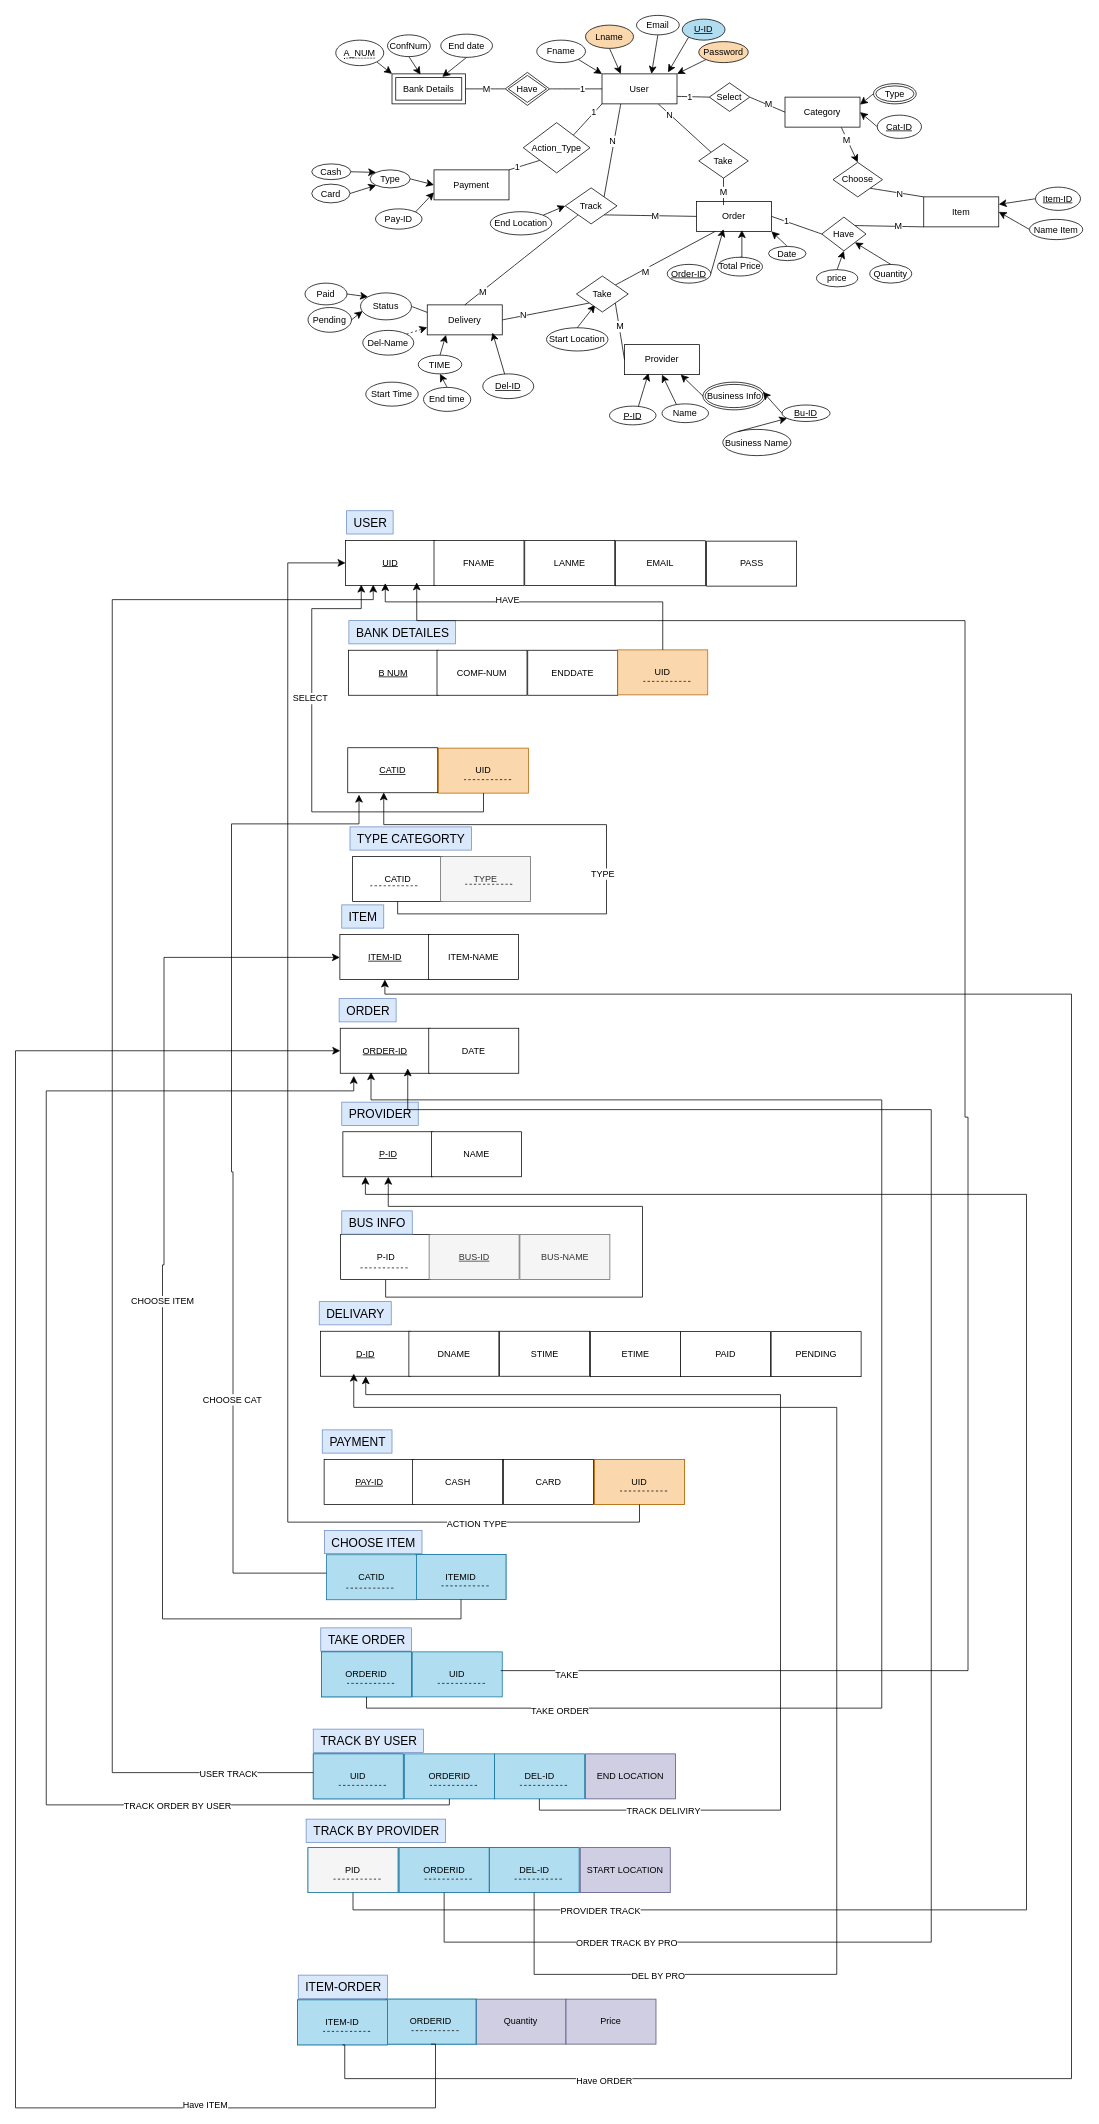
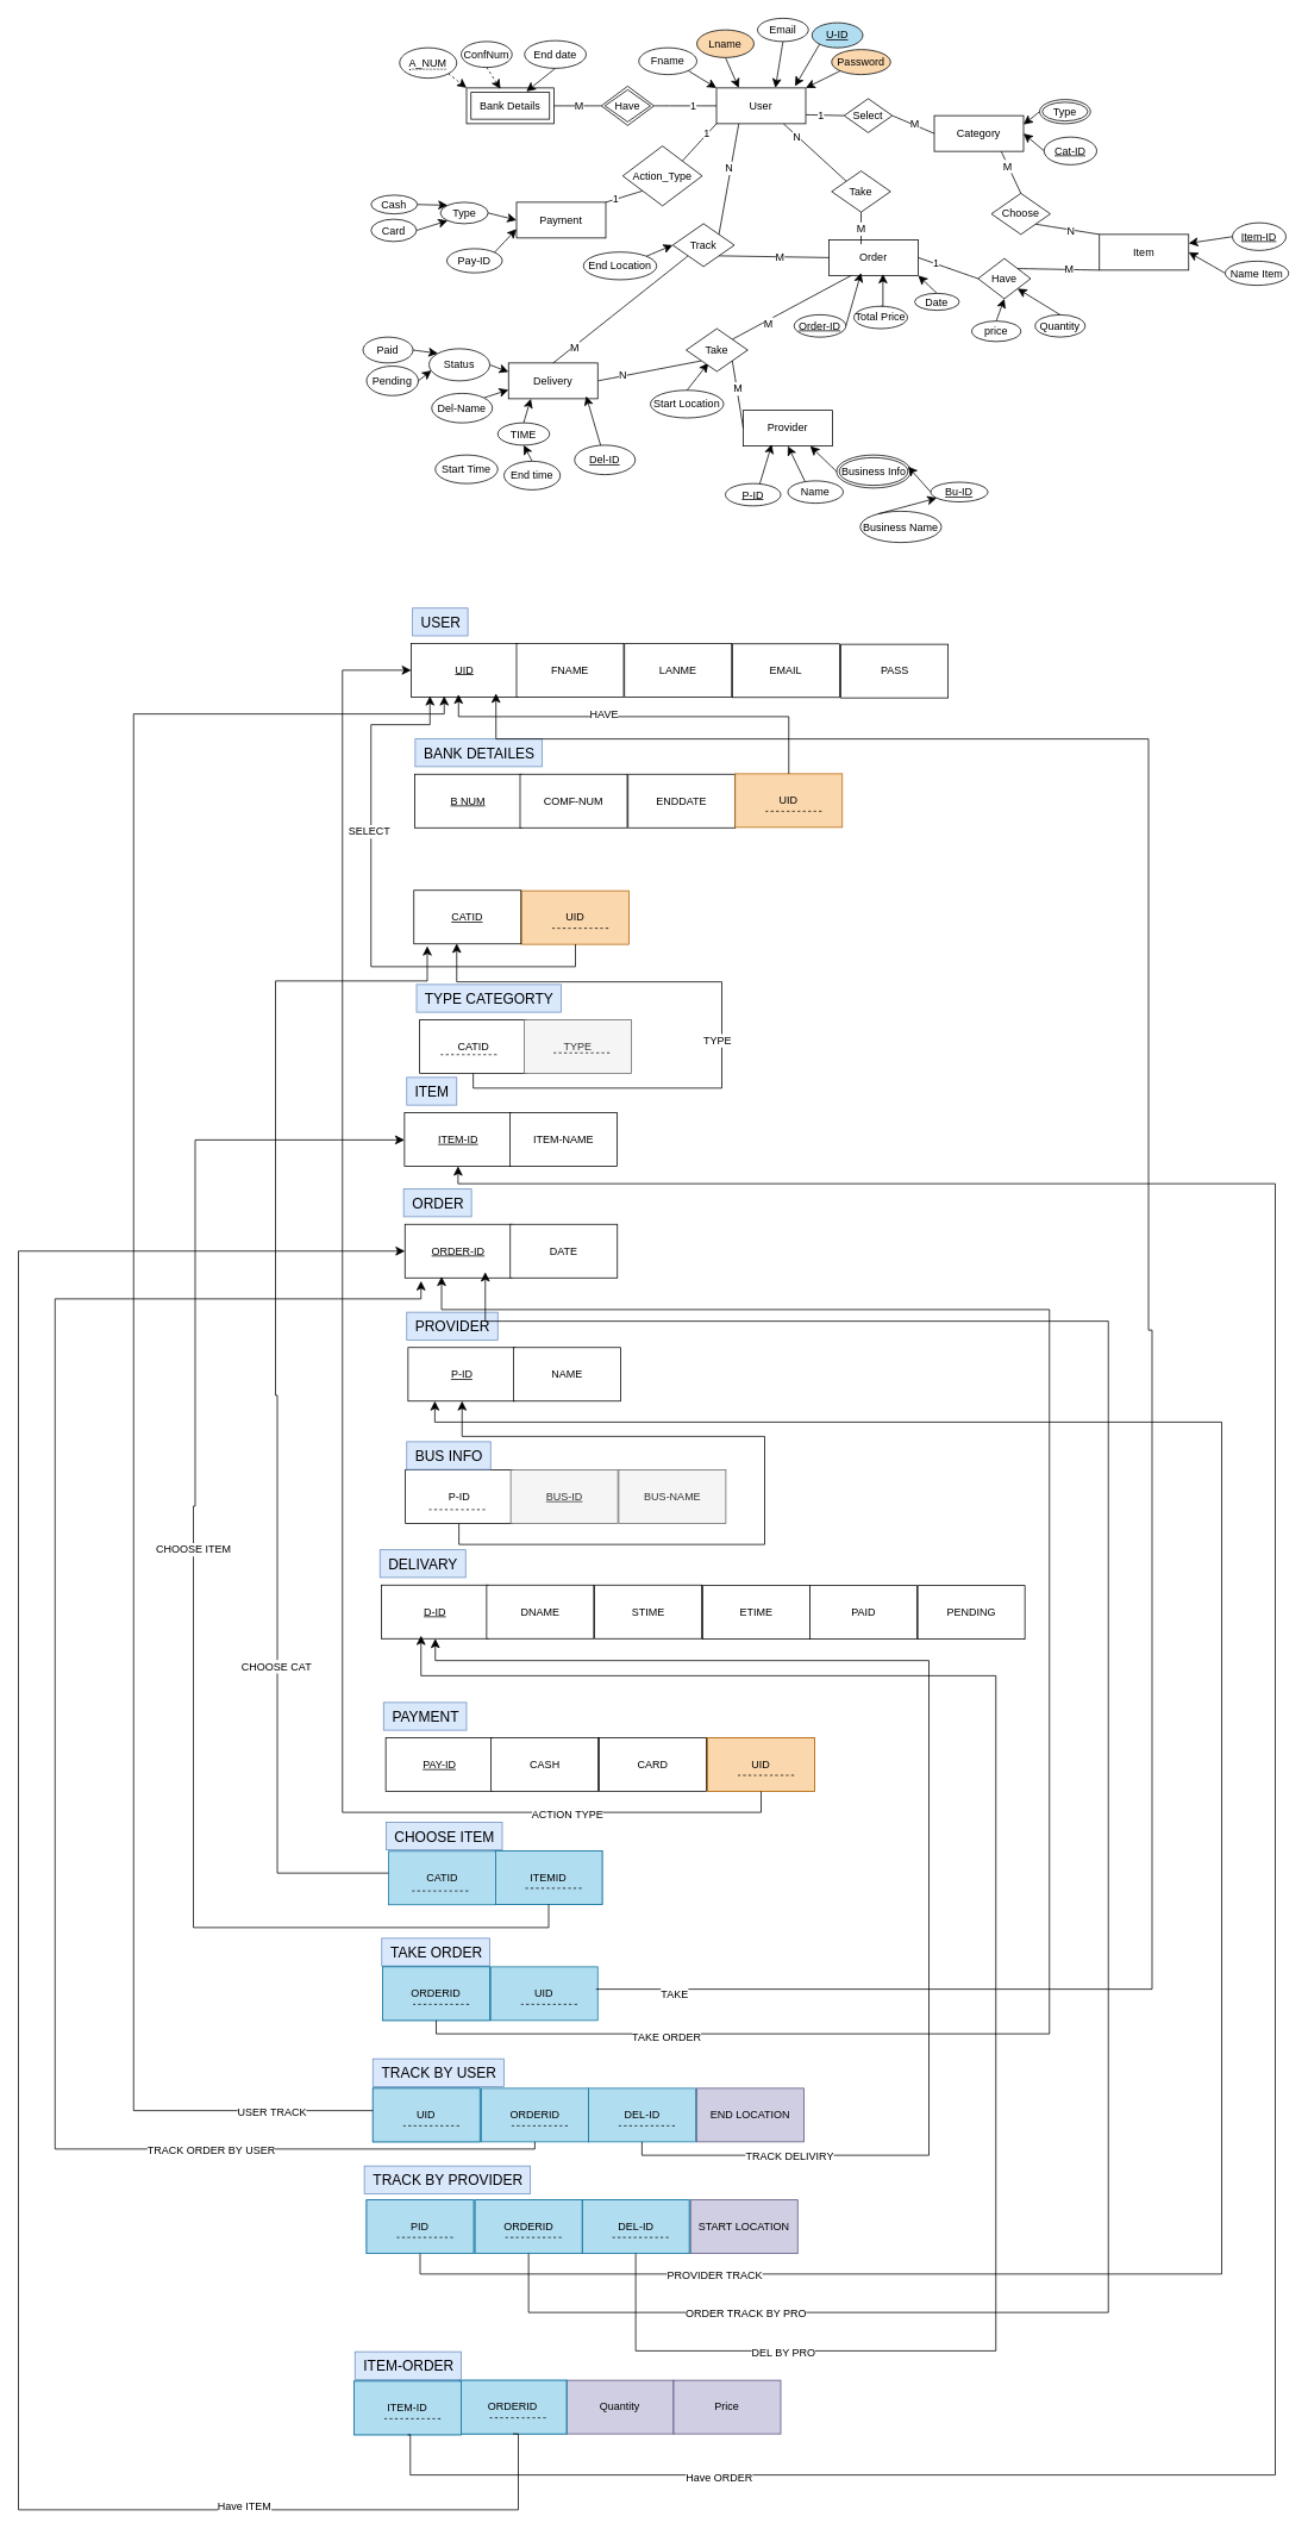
- <mxCell id="35" style="edgeStyle=none;curved=1;rounded=0;orthogonalLoop=1;jettySize=auto;html=1;exitX=0.5;exitY=1;exitDx=0;exitDy=0;entryX=0.388;entryY=0.025;entryDx=0;entryDy=0;entryPerimeter=0;fontSize=12;startSize=8;endSize=8;" edge="1" parent="1" source="28" target="19"><mxGeometry relative="1" as="geometry" /></mxCell>
+ <mxCell id="35" style="edgeStyle=none;curved=1;rounded=0;orthogonalLoop=1;jettySize=auto;html=1;exitX=0.5;exitY=1;exitDx=0;exitDy=0;entryX=0.388;entryY=0.025;entryDx=0;entryDy=0;entryPerimeter=0;fontSize=12;startSize=8;endSize=8;dashed=1;" edge="1" parent="1" source="28" target="19"><mxGeometry relative="1" as="geometry" /></mxCell>
- <mxCell id="31" style="edgeStyle=none;curved=1;rounded=0;orthogonalLoop=1;jettySize=auto;html=1;exitX=1;exitY=1;exitDx=0;exitDy=0;entryX=0;entryY=0;entryDx=0;entryDy=0;fontSize=12;startSize=8;endSize=8;" edge="1" parent="1" source="32" target="19"><mxGeometry relative="1" as="geometry" /></mxCell>
+ <mxCell id="31" style="edgeStyle=none;curved=1;rounded=0;orthogonalLoop=1;jettySize=auto;html=1;exitX=1;exitY=1;exitDx=0;exitDy=0;entryX=0;entryY=0;entryDx=0;entryDy=0;fontSize=12;startSize=8;endSize=8;dashed=1;" edge="1" parent="1" source="32" target="19"><mxGeometry relative="1" as="geometry" /></mxCell>
- <mxCell id="15" style="edgeStyle=none;curved=1;rounded=0;orthogonalLoop=1;jettySize=auto;html=1;exitX=0.75;exitY=1;exitDx=0;exitDy=0;entryX=0.5;entryY=0;entryDx=0;entryDy=0;fontSize=12;startSize=8;endSize=8;endArrow=classic;startFill=0;" edge="1" parent="1" source="17" target="95"><mxGeometry relative="1" as="geometry" /></mxCell>
+ <mxCell id="15" style="edgeStyle=none;curved=1;rounded=0;orthogonalLoop=1;jettySize=auto;html=1;exitX=0.75;exitY=1;exitDx=0;exitDy=0;entryX=0.5;entryY=0;entryDx=0;entryDy=0;fontSize=12;startSize=8;endSize=8;endArrow=none;startFill=0;" edge="1" parent="1" source="17" target="95"><mxGeometry relative="1" as="geometry" /></mxCell>
- <mxCell id="68" style="edgeStyle=none;curved=1;rounded=0;orthogonalLoop=1;jettySize=auto;html=1;exitX=1;exitY=0.5;exitDx=0;exitDy=0;entryX=0;entryY=0.25;entryDx=0;entryDy=0;fontSize=12;startSize=8;endSize=8;endArrow=none;" edge="1" parent="1" source="69" target="14"><mxGeometry relative="1" as="geometry" /></mxCell>
+ <mxCell id="68" style="edgeStyle=none;curved=1;rounded=0;orthogonalLoop=1;jettySize=auto;html=1;exitX=1;exitY=0.5;exitDx=0;exitDy=0;entryX=0;entryY=0.25;entryDx=0;entryDy=0;fontSize=12;startSize=8;endSize=8;" edge="1" parent="1" source="69" target="14"><mxGeometry relative="1" as="geometry" /></mxCell>
- <mxCell id="73" style="edgeStyle=none;curved=1;rounded=0;orthogonalLoop=1;jettySize=auto;html=1;exitX=1;exitY=0;exitDx=0;exitDy=0;entryX=0;entryY=0.75;entryDx=0;entryDy=0;fontSize=12;startSize=8;endSize=8;dashed=1;" edge="1" parent="1" source="74" target="14"><mxGeometry relative="1" as="geometry" /></mxCell>
+ <mxCell id="73" style="edgeStyle=none;curved=1;rounded=0;orthogonalLoop=1;jettySize=auto;html=1;exitX=1;exitY=0;exitDx=0;exitDy=0;entryX=0;entryY=0.75;entryDx=0;entryDy=0;fontSize=12;startSize=8;endSize=8;" edge="1" parent="1" source="74" target="14"><mxGeometry relative="1" as="geometry" /></mxCell>
- <mxCell id="220" value="PID" style="rounded=0;whiteSpace=wrap;html=1;fillColor=#f5f5f5;strokeColor=#10739e;" vertex="1" parent="219"><mxGeometry width="120" height="60" as="geometry" /></mxCell>
+ <mxCell id="220" value="PID" style="rounded=0;whiteSpace=wrap;html=1;fillColor=#b1ddf0;strokeColor=#10739e;" vertex="1" parent="219"><mxGeometry width="120" height="60" as="geometry" /></mxCell>
